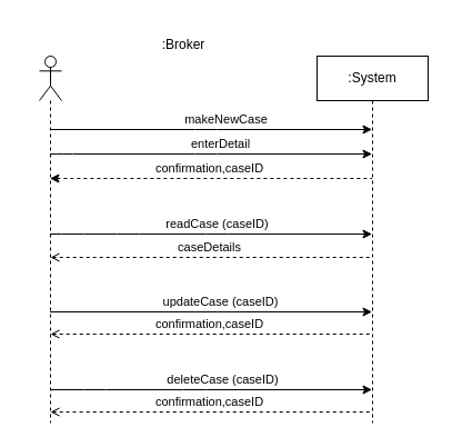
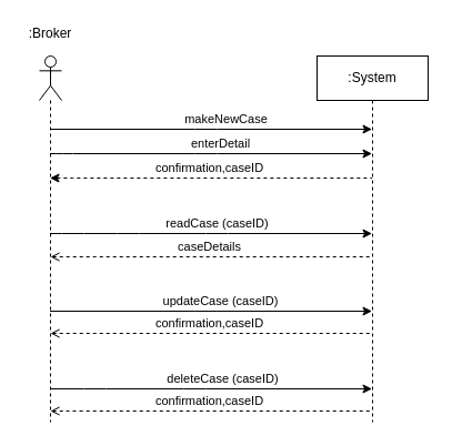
- <mxCell id="22" value=":Broker" style="text;html=1;strokeColor=none;fillColor=none;align=center;verticalAlign=middle;whiteSpace=wrap;rounded=0;" vertex="1" parent="1"><mxGeometry x="140" y="30" width="50" height="20" as="geometry" /></mxCell>
+ <mxCell id="22" value=":Broker" style="text;html=1;strokeColor=none;fillColor=none;align=center;verticalAlign=middle;whiteSpace=wrap;rounded=0;" vertex="1" parent="1"><mxGeometry x="20" y="20" width="50" height="20" as="geometry" /></mxCell>
